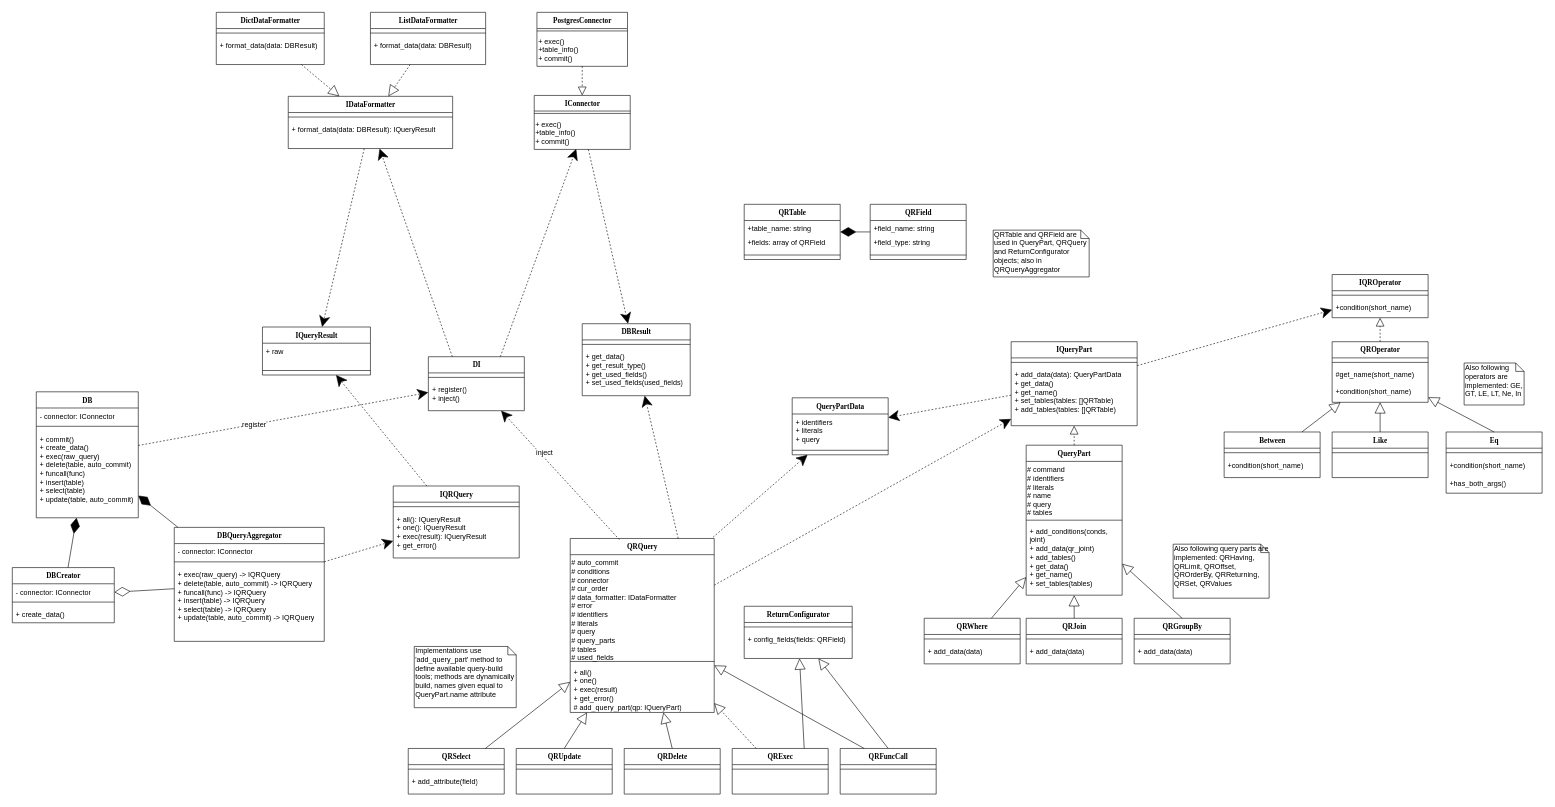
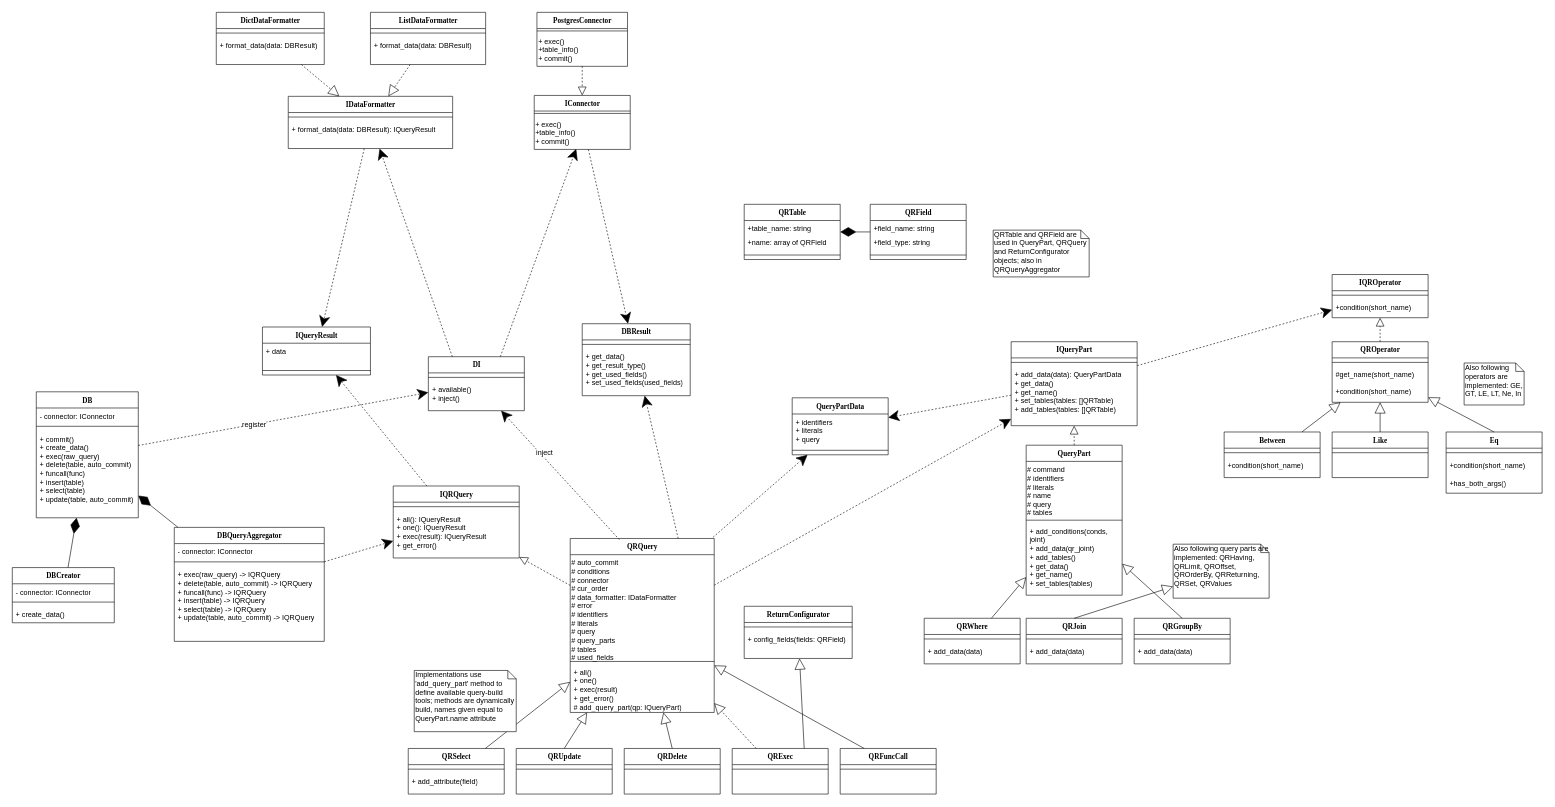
- <mxCell id="12" value="+fields: array of QRField" style="text;html=1;strokeColor=none;fillColor=none;align=left;verticalAlign=top;spacingLeft=4;spacingRight=4;whiteSpace=wrap;overflow=hidden;rotatable=0;points=[[0,0.5],[1,0.5]];portConstraint=eastwest;" parent="10" vertex="1"><mxGeometry y="50" width="160" height="27" as="geometry" /></mxCell>
+ <mxCell id="12" value="+name: array of QRField" style="text;html=1;strokeColor=none;fillColor=none;align=left;verticalAlign=top;spacingLeft=4;spacingRight=4;whiteSpace=wrap;overflow=hidden;rotatable=0;points=[[0,0.5],[1,0.5]];portConstraint=eastwest;" parent="10" vertex="1"><mxGeometry y="50" width="160" height="27" as="geometry" /></mxCell>
- <mxCell id="135" value="+ raw" style="text;html=1;strokeColor=none;fillColor=none;align=left;verticalAlign=top;spacingLeft=4;spacingRight=4;whiteSpace=wrap;overflow=hidden;rotatable=0;points=[[0,0.5],[1,0.5]];portConstraint=eastwest;" vertex="1" parent="134"><mxGeometry y="27" width="180" height="38" as="geometry" /></mxCell>
+ <mxCell id="135" value="+ data" style="text;html=1;strokeColor=none;fillColor=none;align=left;verticalAlign=top;spacingLeft=4;spacingRight=4;whiteSpace=wrap;overflow=hidden;rotatable=0;points=[[0,0.5],[1,0.5]];portConstraint=eastwest;" vertex="1" parent="134"><mxGeometry y="27" width="180" height="38" as="geometry" /></mxCell>
- <mxCell id="124" value="+ register()&lt;br&gt;+ inject()" style="text;html=1;strokeColor=none;fillColor=none;align=left;verticalAlign=top;spacingLeft=4;spacingRight=4;whiteSpace=wrap;overflow=hidden;rotatable=0;points=[[0,0.5],[1,0.5]];portConstraint=eastwest;" vertex="1" parent="122"><mxGeometry y="42" width="160" height="48" as="geometry" /></mxCell>
+ <mxCell id="124" value="+ available()&lt;br&gt;+ inject()" style="text;html=1;strokeColor=none;fillColor=none;align=left;verticalAlign=top;spacingLeft=4;spacingRight=4;whiteSpace=wrap;overflow=hidden;rotatable=0;points=[[0,0.5],[1,0.5]];portConstraint=eastwest;" vertex="1" parent="122"><mxGeometry y="42" width="160" height="48" as="geometry" /></mxCell>
+ <mxCell id="74" value="" style="endArrow=block;dashed=1;endFill=0;endSize=12;html=1;" edge="1" parent="1" source="64" target="71"><mxGeometry width="160" relative="1" as="geometry"><mxPoint x="1230" y="909" as="sourcePoint" /><mxPoint x="1240" y="1036" as="targetPoint" /></mxGeometry></mxCell>
- <mxCell id="2" value="" style="endArrow=diamondThin;endFill=0;endSize=24;html=1;" edge="1" parent="1" source="108" target="112"><mxGeometry width="160" relative="1" as="geometry"><mxPoint x="357.211" y="830" as="sourcePoint" /><mxPoint x="470" y="878" as="targetPoint" /></mxGeometry></mxCell>
- <mxCell id="57" value="" style="endArrow=block;endSize=16;endFill=0;html=1;exitX=0.5;exitY=0;exitDx=0;exitDy=0;" edge="1" parent="1" source="54" target="42"><mxGeometry width="160" relative="1" as="geometry"><mxPoint x="1830" y="1066.5" as="sourcePoint" /><mxPoint x="1765.897" y="941.5" as="targetPoint" /></mxGeometry></mxCell>
+ <mxCell id="57" value="" style="endArrow=block;endSize=16;endFill=0;html=1;exitX=0.5;exitY=0;exitDx=0;exitDy=0;" edge="1" parent="1" source="54" target="63"><mxGeometry width="160" relative="1" as="geometry"><mxPoint x="1830" y="1066.5" as="sourcePoint" /><mxPoint x="1765.897" y="941.5" as="targetPoint" /></mxGeometry></mxCell>
- <mxCell id="96" value="Implementations use 'add_query_part' method to define available query-build tools; methods are dynamically build, names given equal to QueryPart.name attribute" style="shape=note;whiteSpace=wrap;html=1;size=14;verticalAlign=top;align=left;spacingTop=-6;" vertex="1" parent="1"><mxGeometry x="690" y="1077" width="170" height="102" as="geometry" /></mxCell>
+ <mxCell id="96" value="Implementations use 'add_query_part' method to define available query-build tools; methods are dynamically build, names given equal to QueryPart.name attribute" style="shape=note;whiteSpace=wrap;html=1;size=14;verticalAlign=top;align=left;spacingTop=-6;" vertex="1" parent="1"><mxGeometry x="690" y="1117" width="170" height="102" as="geometry" /></mxCell>
- <mxCell id="92" value="" style="endArrow=block;endSize=16;endFill=0;html=1;exitX=0.5;exitY=0;exitDx=0;exitDy=0;" edge="1" parent="1" source="89" target="85"><mxGeometry width="160" relative="1" as="geometry"><mxPoint x="1350" y="1257" as="sourcePoint" /><mxPoint x="1334.519" y="1108" as="targetPoint" /></mxGeometry></mxCell>
